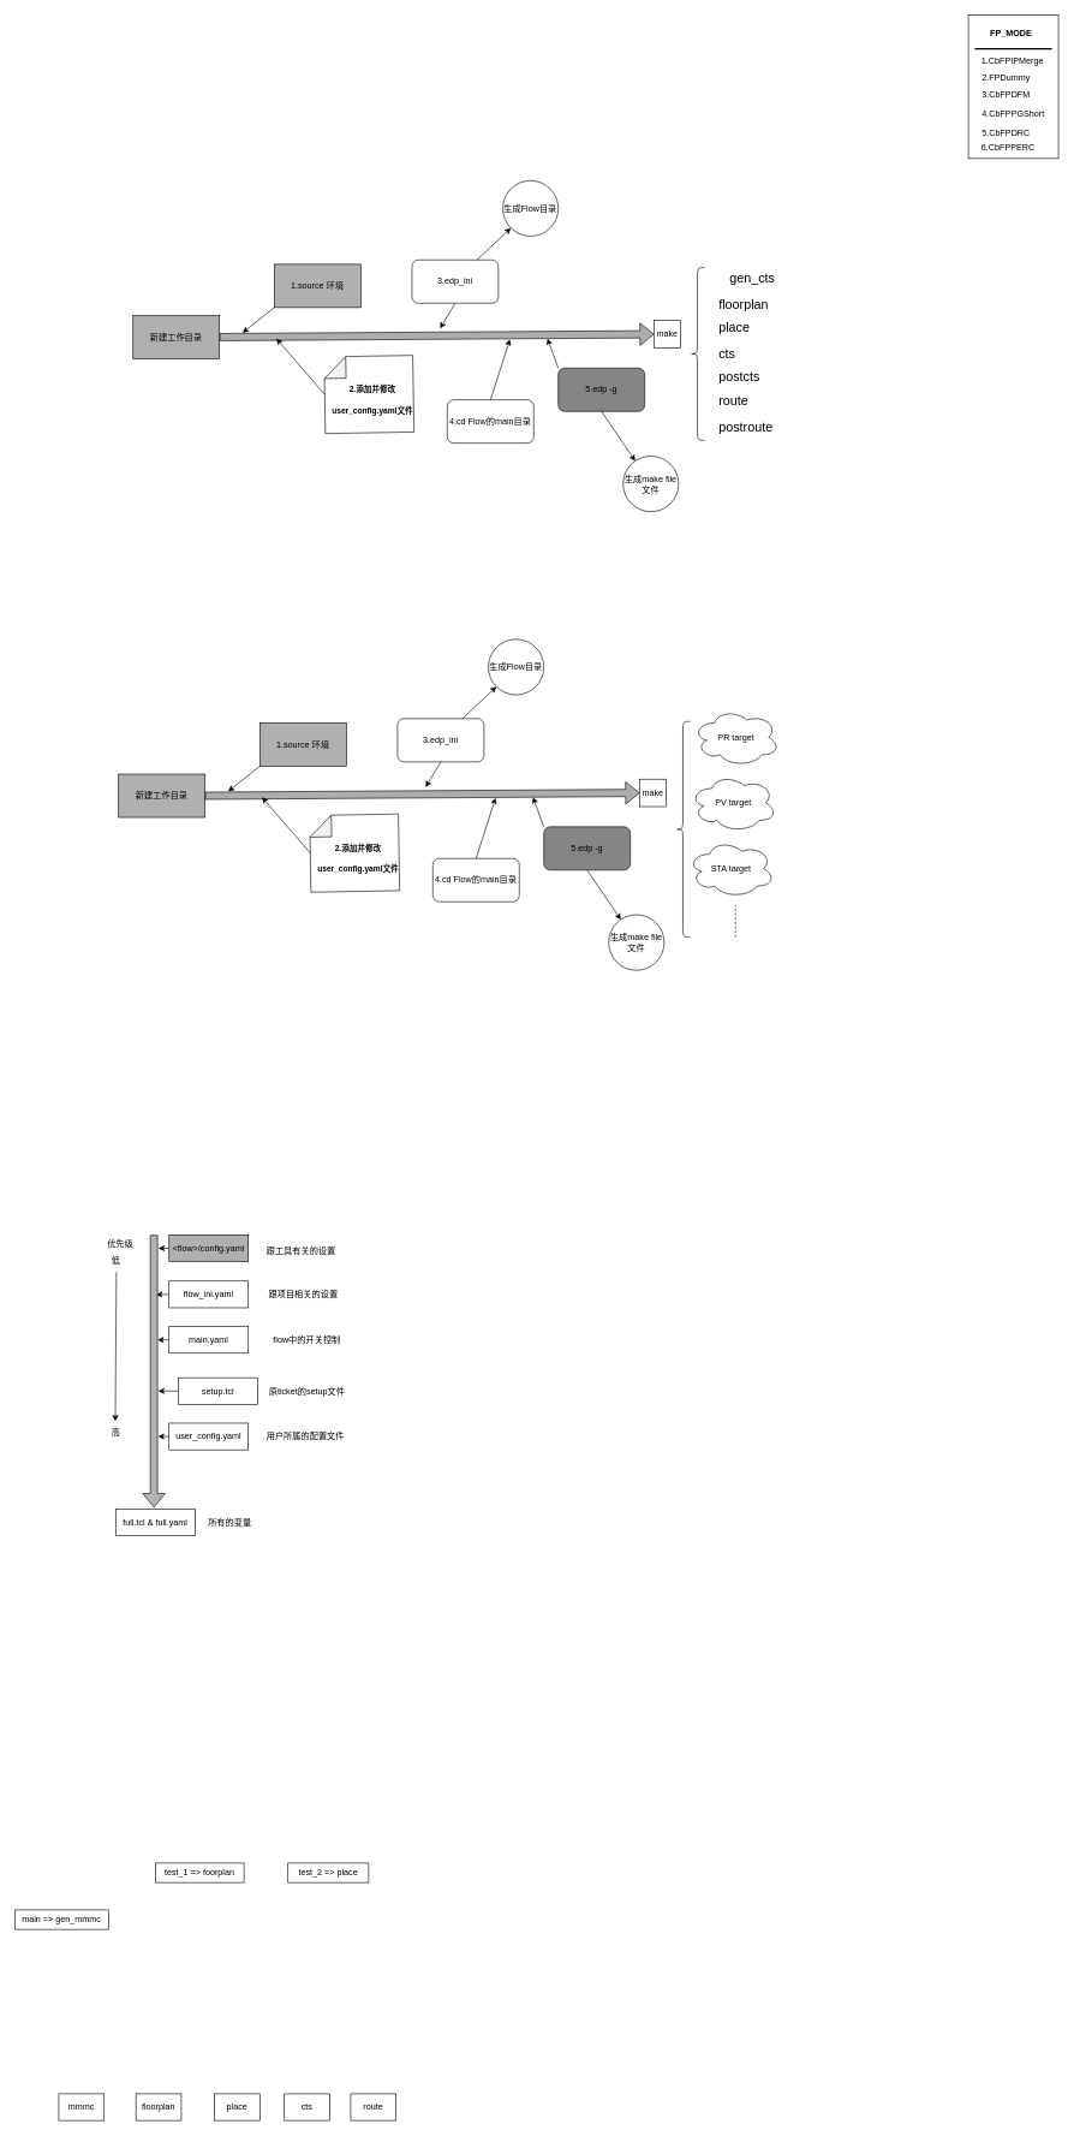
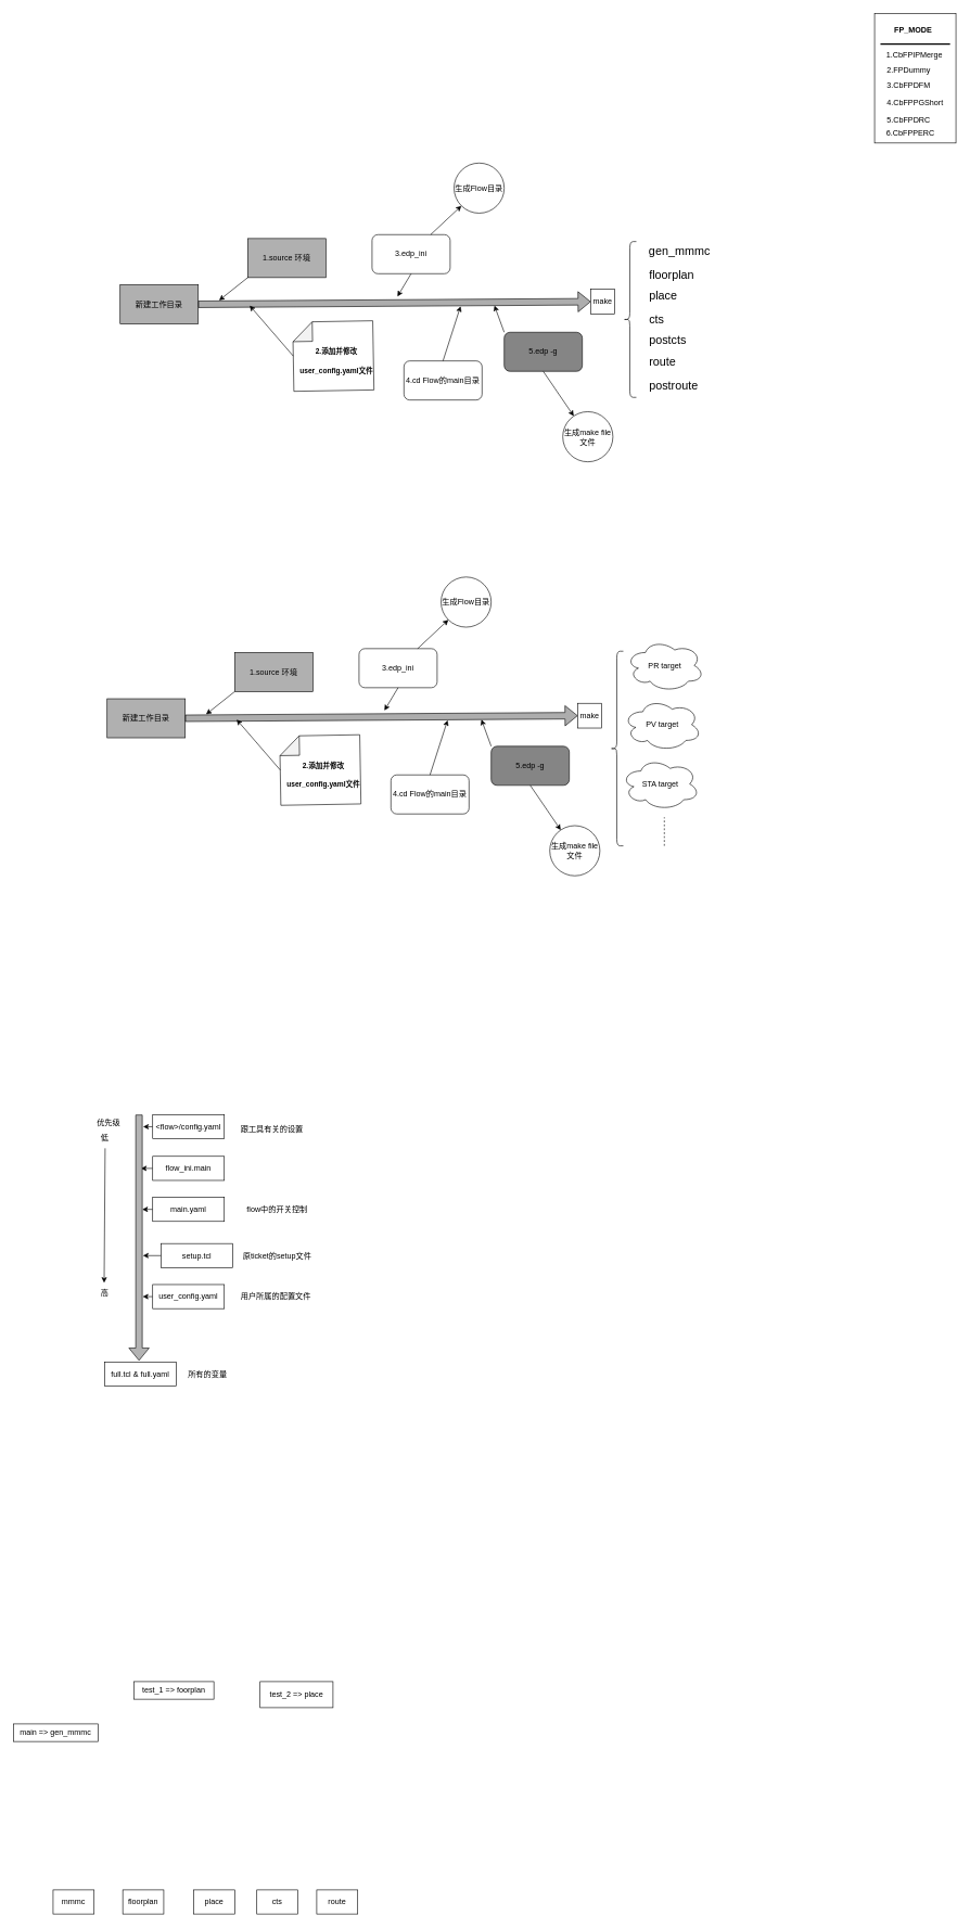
- <mxCell id="84" value="&lt;span style=&quot;font-size: 18px;&quot;&gt;gen_cts&lt;/span&gt;" style="text;html=1;align=center;verticalAlign=middle;resizable=0;points=[];autosize=1;strokeColor=none;fillColor=none;" parent="1" vertex="1"><mxGeometry x="987" y="368" width="112" height="34" as="geometry" /></mxCell>
+ <mxCell id="84" value="&lt;span style=&quot;font-size: 18px;&quot;&gt;gen_mmmc&lt;/span&gt;" style="text;html=1;align=center;verticalAlign=middle;resizable=0;points=[];autosize=1;strokeColor=none;fillColor=none;" parent="1" vertex="1"><mxGeometry x="987" y="368" width="112" height="34" as="geometry" /></mxCell>
- <mxCell id="63" value="&amp;lt;flow&amp;gt;/config.yaml" style="rounded=0;whiteSpace=wrap;html=1;fillColor=#b0b0b0;" parent="1" vertex="1"><mxGeometry x="234" y="1712" width="110" height="37" as="geometry" /></mxCell>
+ <mxCell id="63" value="&amp;lt;flow&amp;gt;/config.yaml" style="rounded=0;whiteSpace=wrap;html=1;" parent="1" vertex="1"><mxGeometry x="234" y="1712" width="110" height="37" as="geometry" /></mxCell>
- <mxCell id="65" value="flow_ini.yaml" style="rounded=0;whiteSpace=wrap;html=1;" parent="1" vertex="1"><mxGeometry x="234" y="1776" width="110" height="37" as="geometry" /></mxCell>
+ <mxCell id="65" value="flow_ini.main" style="rounded=0;whiteSpace=wrap;html=1;" parent="1" vertex="1"><mxGeometry x="234" y="1776" width="110" height="37" as="geometry" /></mxCell>
- <mxCell id="76" value="跟项目相关的设置" style="text;html=1;align=center;verticalAlign=middle;resizable=0;points=[];autosize=1;strokeColor=none;fillColor=none;" parent="1" vertex="1"><mxGeometry x="363" y="1781.5" width="114" height="26" as="geometry" /></mxCell>
- <mxCell id="86" value="test_1 =&amp;gt; foorplan" style="rounded=0;whiteSpace=wrap;html=1;" vertex="1" parent="1"><mxGeometry x="215" y="2583" width="123" height="27" as="geometry" /></mxCell>
+ <mxCell id="86" value="test_1 =&amp;gt; foorplan" style="rounded=0;whiteSpace=wrap;html=1;" vertex="1" parent="1"><mxGeometry x="205" y="2583" width="123" height="27" as="geometry" /></mxCell>
- <mxCell id="87" value="test_2 =&amp;gt; place" style="rounded=0;whiteSpace=wrap;html=1;" vertex="1" parent="1"><mxGeometry x="399" y="2583" width="112" height="27" as="geometry" /></mxCell>
+ <mxCell id="87" value="test_2 =&amp;gt; place" style="rounded=0;whiteSpace=wrap;html=1;" vertex="1" parent="1"><mxGeometry x="399" y="2583" width="112" height="40" as="geometry" /></mxCell>
